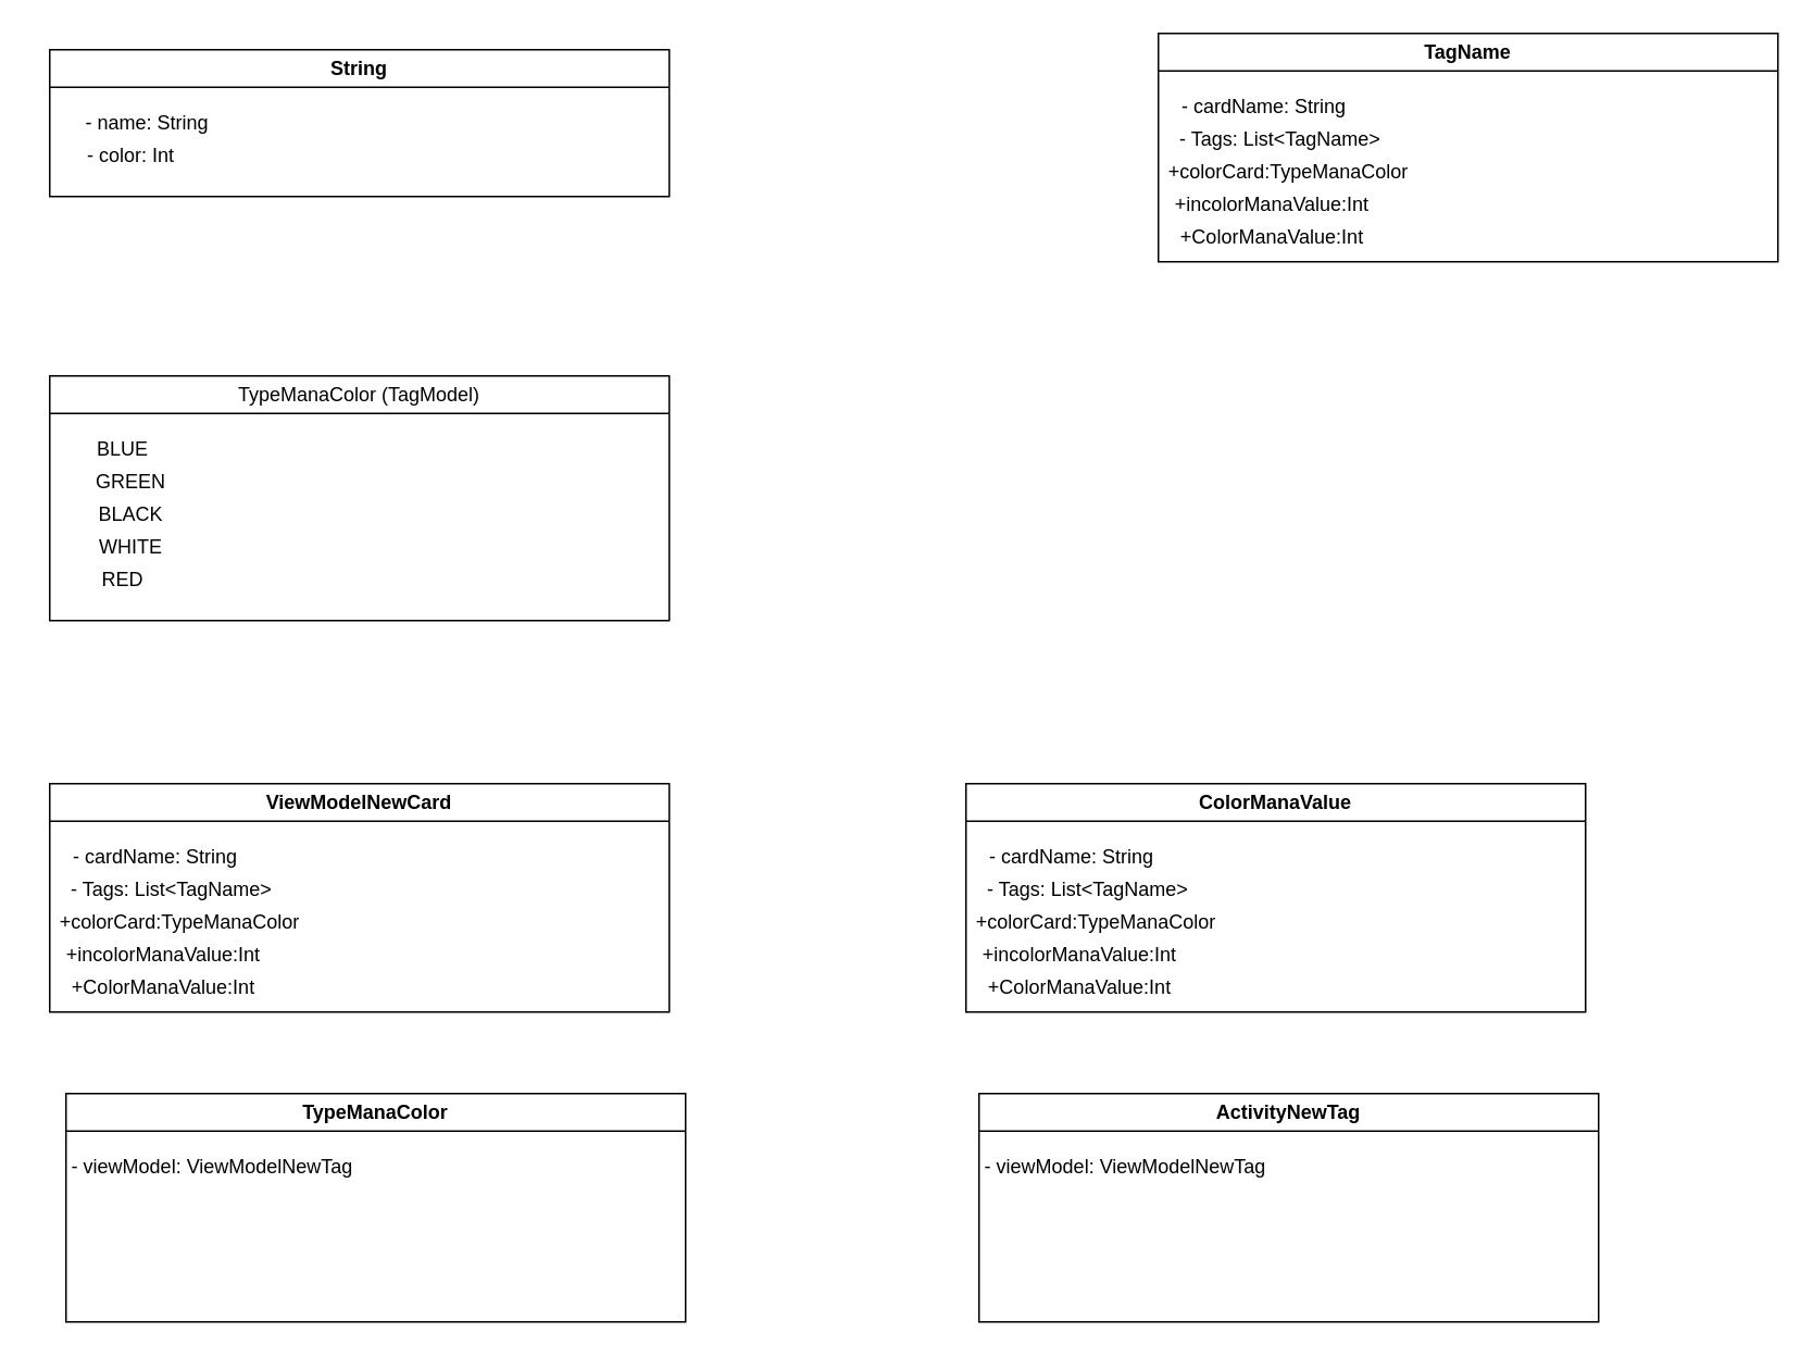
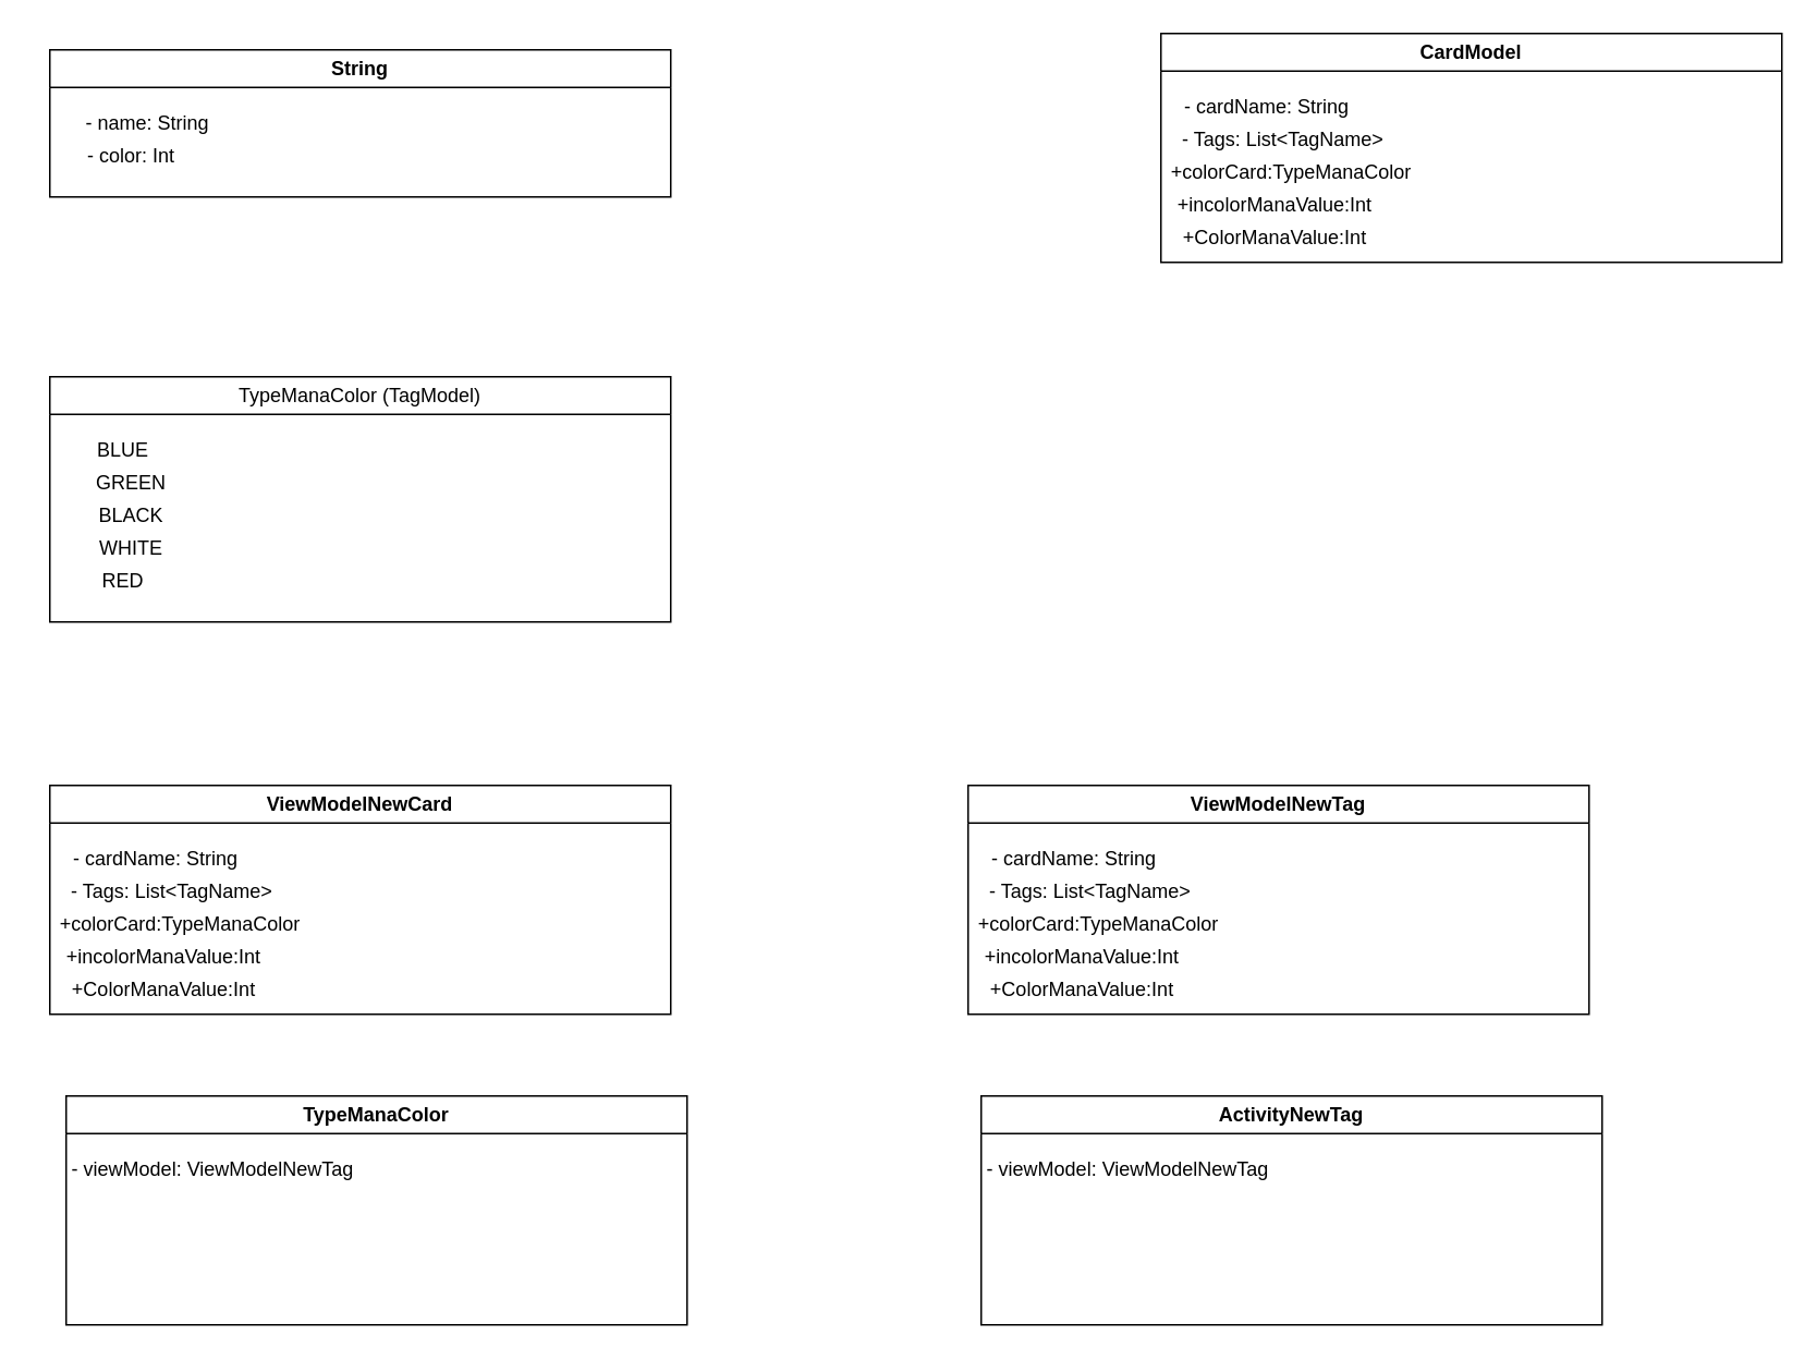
- <mxCell id="5" value="TagName" style="swimlane;whiteSpace=wrap;html=1;" vertex="1" parent="1"><mxGeometry x="710" y="20" width="380" height="140" as="geometry" /></mxCell>
+ <mxCell id="5" value="CardModel" style="swimlane;whiteSpace=wrap;html=1;" vertex="1" parent="1"><mxGeometry x="710" y="20" width="380" height="140" as="geometry" /></mxCell>
- <mxCell id="25" value="ColorManaValue" style="swimlane;whiteSpace=wrap;html=1;startSize=23;" vertex="1" parent="1"><mxGeometry x="592" y="480" width="380" height="140" as="geometry" /></mxCell>
+ <mxCell id="25" value="ViewModelNewTag" style="swimlane;whiteSpace=wrap;html=1;startSize=23;" vertex="1" parent="1"><mxGeometry x="592" y="480" width="380" height="140" as="geometry" /></mxCell>
